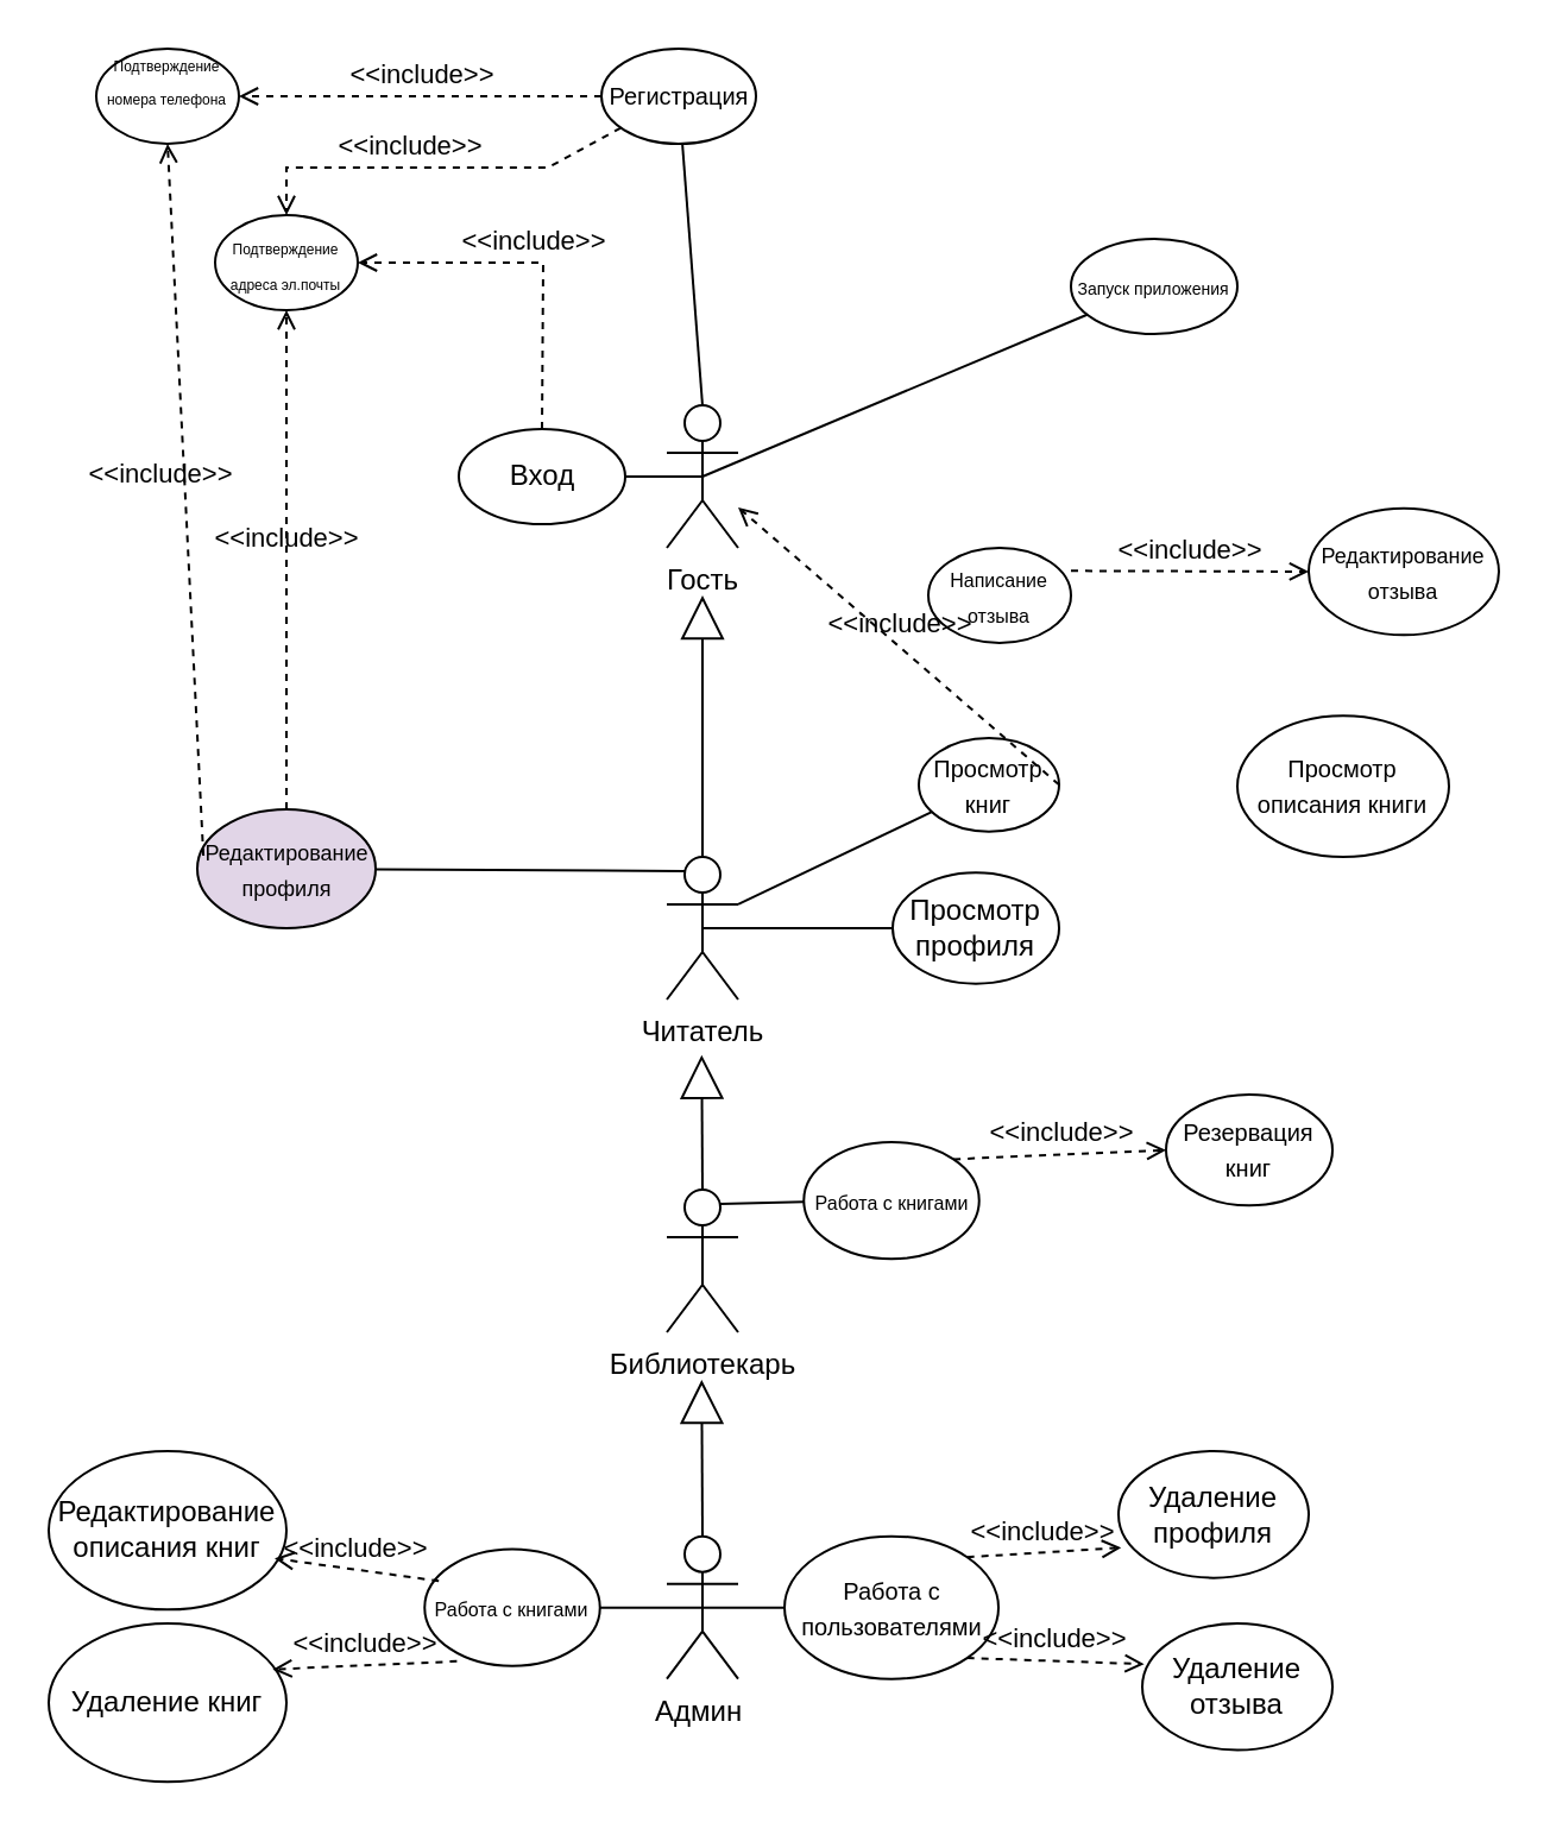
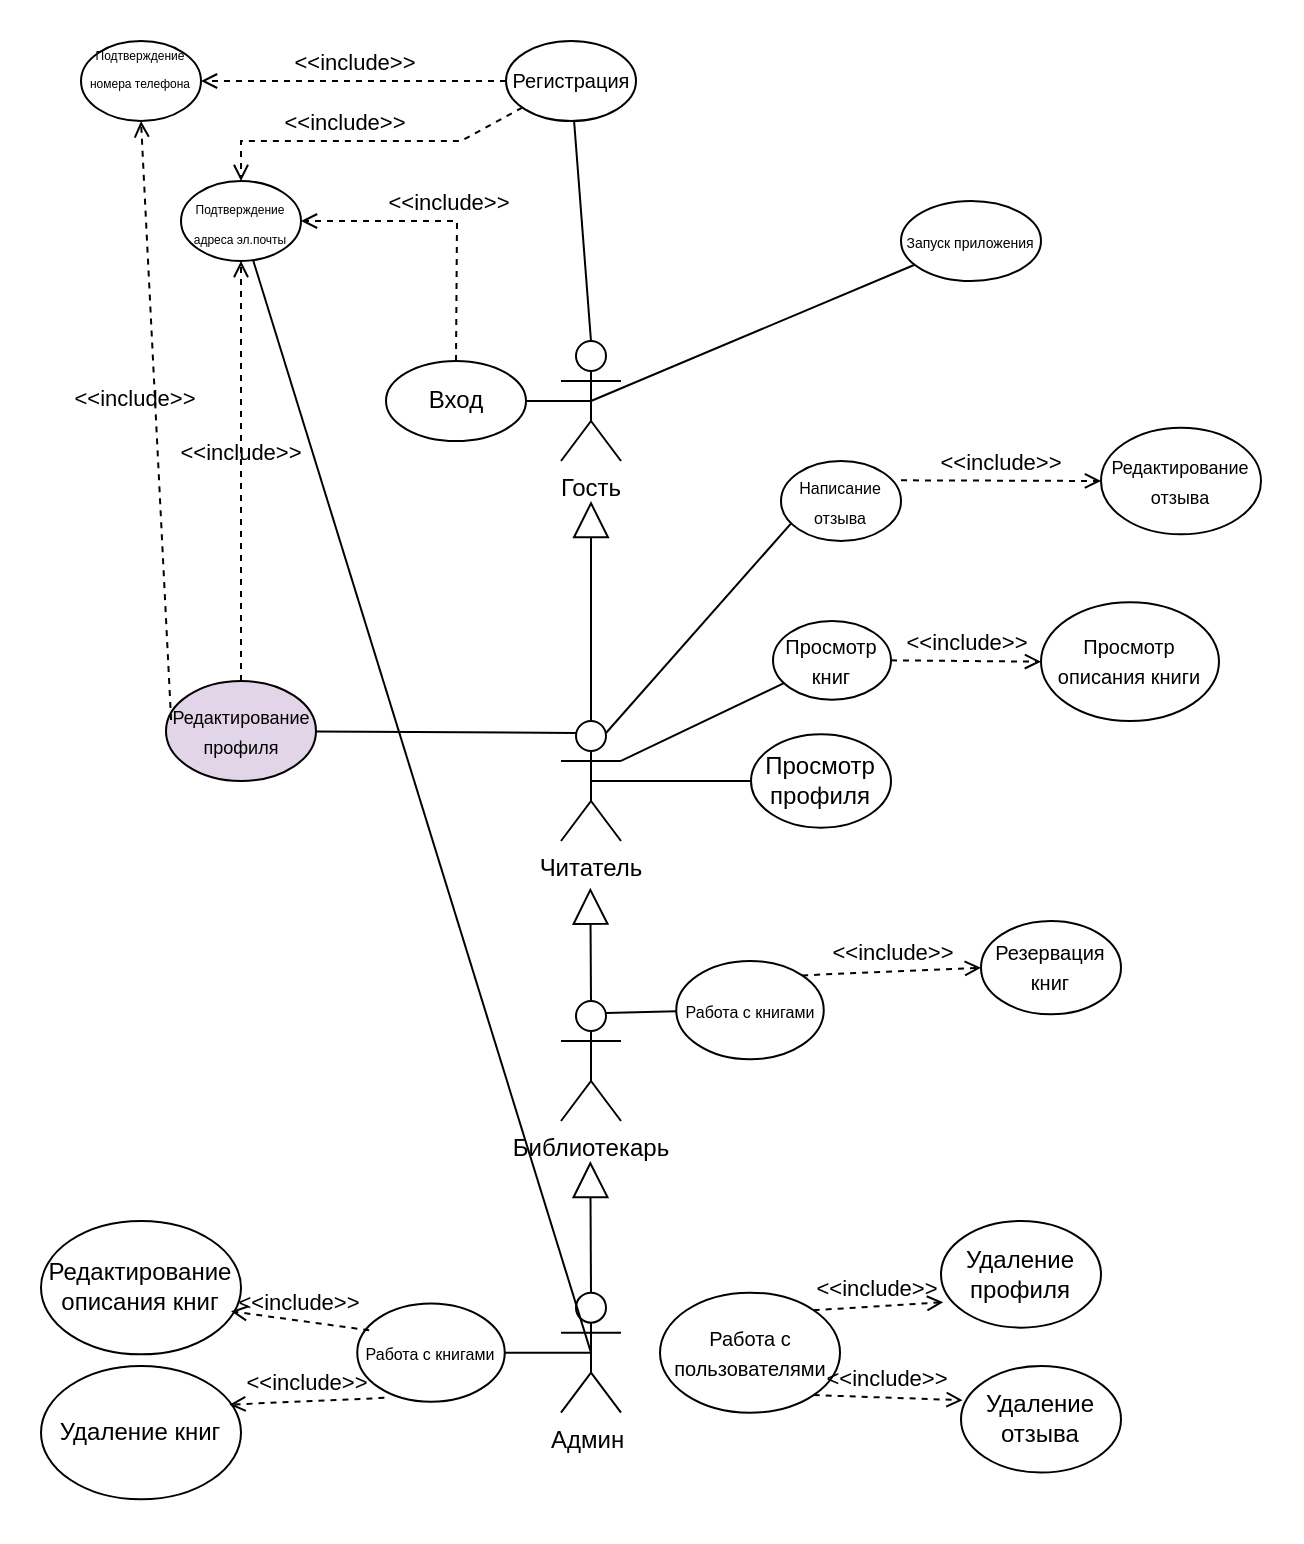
- <mxCell id="43" value="&amp;lt;&amp;lt;include&amp;gt;&amp;gt;" style="html=1;verticalAlign=bottom;labelBackgroundColor=none;endArrow=open;endFill=0;dashed=1;rounded=0;exitX=1;exitY=0.5;exitDx=0;exitDy=0;" edge="1" parent="1" source="23" target="4"><mxGeometry width="160" relative="1" as="geometry"><mxPoint x="450" y="340" as="sourcePoint" /><mxPoint x="530" y="329.67" as="targetPoint" /></mxGeometry></mxCell>
+ <mxCell id="43" value="&amp;lt;&amp;lt;include&amp;gt;&amp;gt;" style="html=1;verticalAlign=bottom;labelBackgroundColor=none;endArrow=open;endFill=0;dashed=1;rounded=0;exitX=1;exitY=0.5;exitDx=0;exitDy=0;" edge="1" parent="1" source="23" target="42"><mxGeometry width="160" relative="1" as="geometry"><mxPoint x="450" y="340" as="sourcePoint" /><mxPoint x="530" y="329.67" as="targetPoint" /></mxGeometry></mxCell>
+ <mxCell id="12" value="" style="endArrow=none;html=1;rounded=0;exitX=0.75;exitY=0.1;exitDx=0;exitDy=0;exitPerimeter=0;entryX=0.099;entryY=0.755;entryDx=0;entryDy=0;entryPerimeter=0;" edge="1" parent="1" source="2" target="27"><mxGeometry width="50" height="50" relative="1" as="geometry"><mxPoint x="370" y="290" as="sourcePoint" /><mxPoint x="423.63" y="202.66" as="targetPoint" /></mxGeometry></mxCell>
- <mxCell id="39" value="" style="endArrow=none;html=1;rounded=0;entryX=0;entryY=0.5;entryDx=0;entryDy=0;exitX=0.5;exitY=0.5;exitDx=0;exitDy=0;exitPerimeter=0;" edge="1" parent="1" source="5" target="32"><mxGeometry width="50" height="50" relative="1" as="geometry"><mxPoint x="140" y="815.82" as="sourcePoint" /><mxPoint x="190" y="765.82" as="targetPoint" /></mxGeometry></mxCell>
+ <mxCell id="39" value="" style="endArrow=none;html=1;rounded=0;exitX=0.5;exitY=0.5;exitDx=0;exitDy=0;exitPerimeter=0;" edge="1" parent="1" source="5" target="16"><mxGeometry width="50" height="50" relative="1" as="geometry"><mxPoint x="140" y="815.82" as="sourcePoint" /><mxPoint x="190" y="765.82" as="targetPoint" /></mxGeometry></mxCell>
